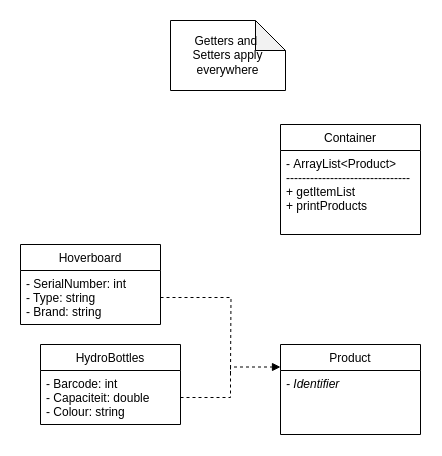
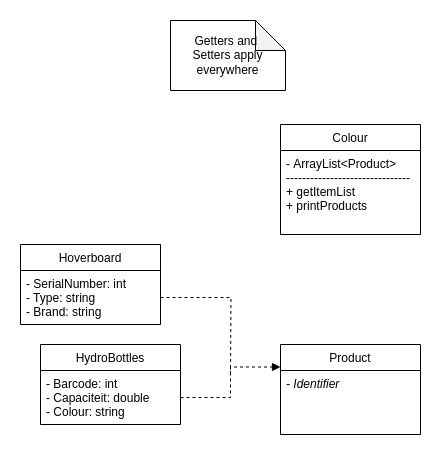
- <mxCell id="4" value="Container" style="swimlane;fontStyle=0;childLayout=stackLayout;horizontal=1;startSize=26;fillColor=none;horizontalStack=0;resizeParent=1;resizeParentMax=0;resizeLast=0;collapsible=1;marginBottom=0;" parent="1" vertex="1"><mxGeometry x="280" y="124" width="140" height="110" as="geometry" /></mxCell>
+ <mxCell id="4" value="Colour" style="swimlane;fontStyle=0;childLayout=stackLayout;horizontal=1;startSize=26;fillColor=none;horizontalStack=0;resizeParent=1;resizeParentMax=0;resizeLast=0;collapsible=1;marginBottom=0;" parent="1" vertex="1"><mxGeometry x="280" y="124" width="140" height="110" as="geometry" /></mxCell>
